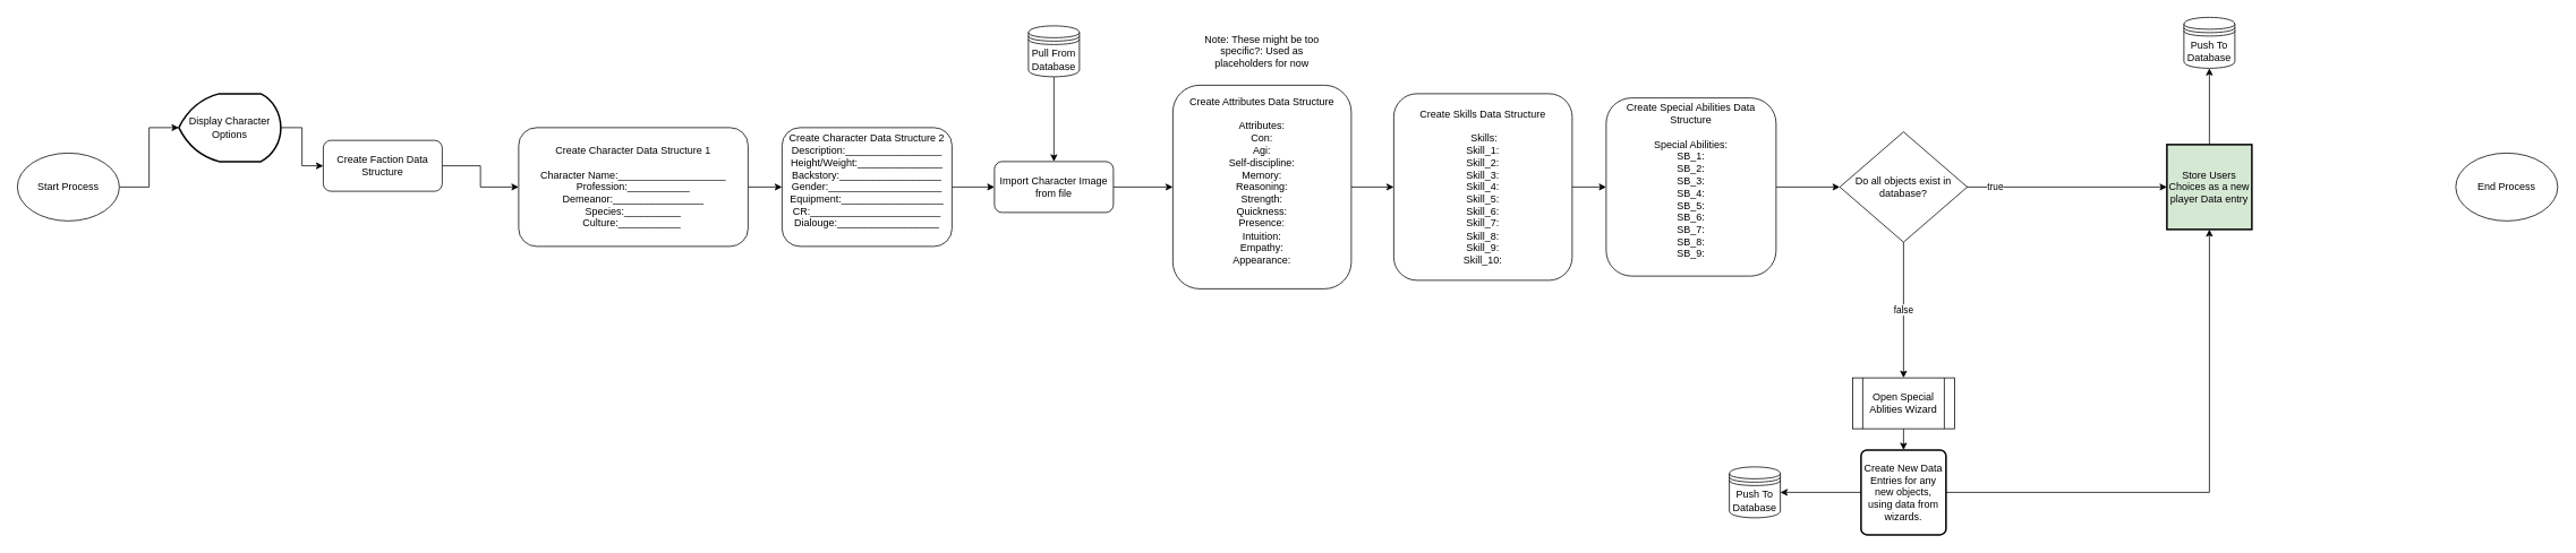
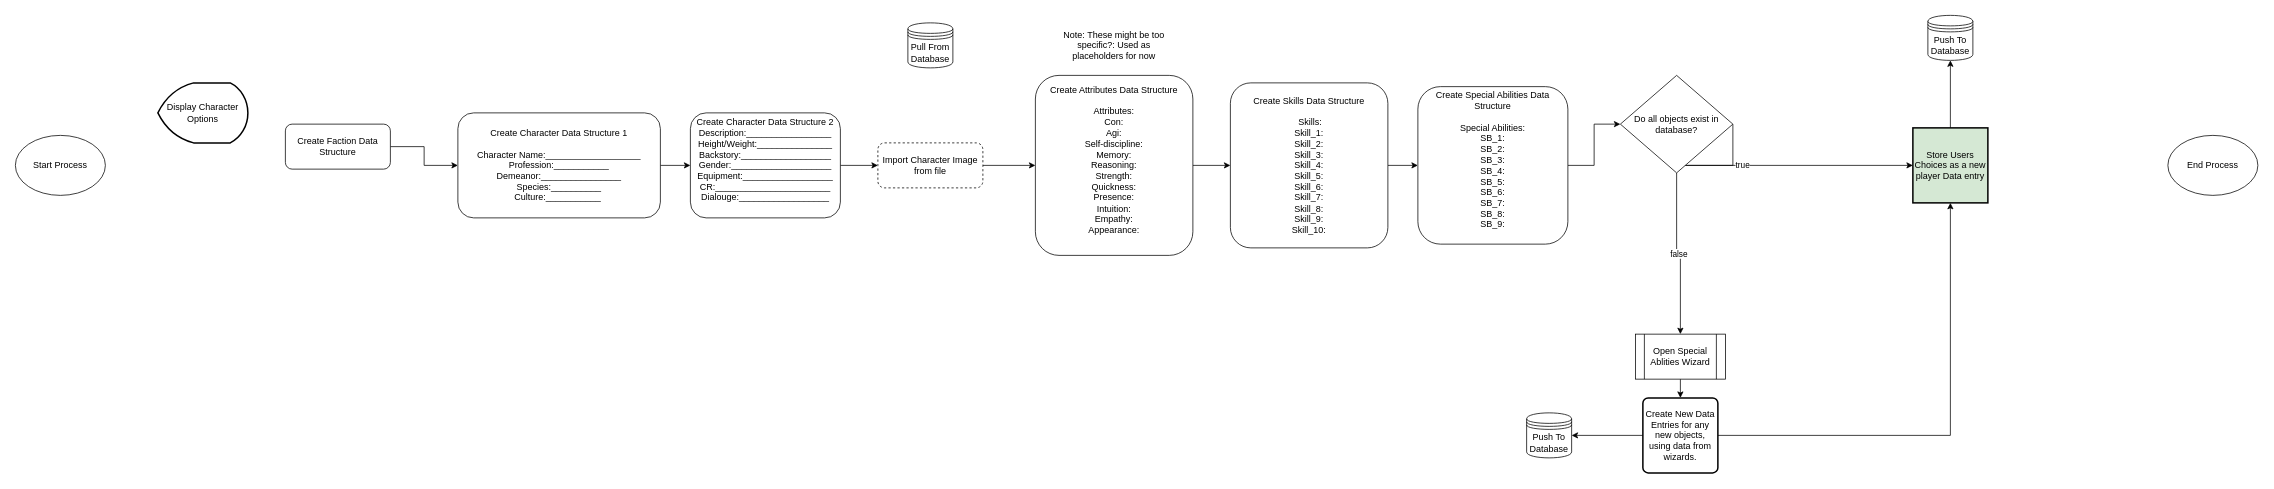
- <mxCell id="33" style="edgeStyle=orthogonalEdgeStyle;rounded=0;orthogonalLoop=1;jettySize=auto;html=1;entryX=0.5;entryY=0;entryDx=0;entryDy=0;" parent="1" source="34" target="32" edge="1"><mxGeometry relative="1" as="geometry" /></mxCell>
- <mxCell id="4" style="edgeStyle=orthogonalEdgeStyle;rounded=0;orthogonalLoop=1;jettySize=auto;html=1;exitX=1;exitY=0.5;exitDx=0;exitDy=0;exitPerimeter=0;entryX=0;entryY=0.5;entryDx=0;entryDy=0;" parent="1" source="5" target="30" edge="1"><mxGeometry relative="1" as="geometry" /></mxCell>
- <mxCell id="2" style="edgeStyle=orthogonalEdgeStyle;rounded=0;orthogonalLoop=1;jettySize=auto;html=1;" parent="1" source="3" target="5" edge="1"><mxGeometry relative="1" as="geometry" /></mxCell>
- <mxCell id="32" value="Import Character Image from file" style="rounded=1;whiteSpace=wrap;html=1;" parent="1" vertex="1"><mxGeometry x="1170" y="190" width="140" height="60" as="geometry" /></mxCell>
+ <mxCell id="32" value="Import Character Image from file" style="rounded=1;whiteSpace=wrap;html=1;dashed=1;" parent="1" vertex="1"><mxGeometry x="1170" y="190" width="140" height="60" as="geometry" /></mxCell>
- <mxCell id="22" value="Do all objects exist in database?" style="rhombus;whiteSpace=wrap;html=1;" parent="1" vertex="1"><mxGeometry x="2165" y="155" width="150" height="130" as="geometry" /></mxCell>
+ <mxCell id="22" value="Do all objects exist in database?" style="rhombus;whiteSpace=wrap;html=1;" parent="1" vertex="1"><mxGeometry x="2160" y="100" width="150" height="130" as="geometry" /></mxCell>
